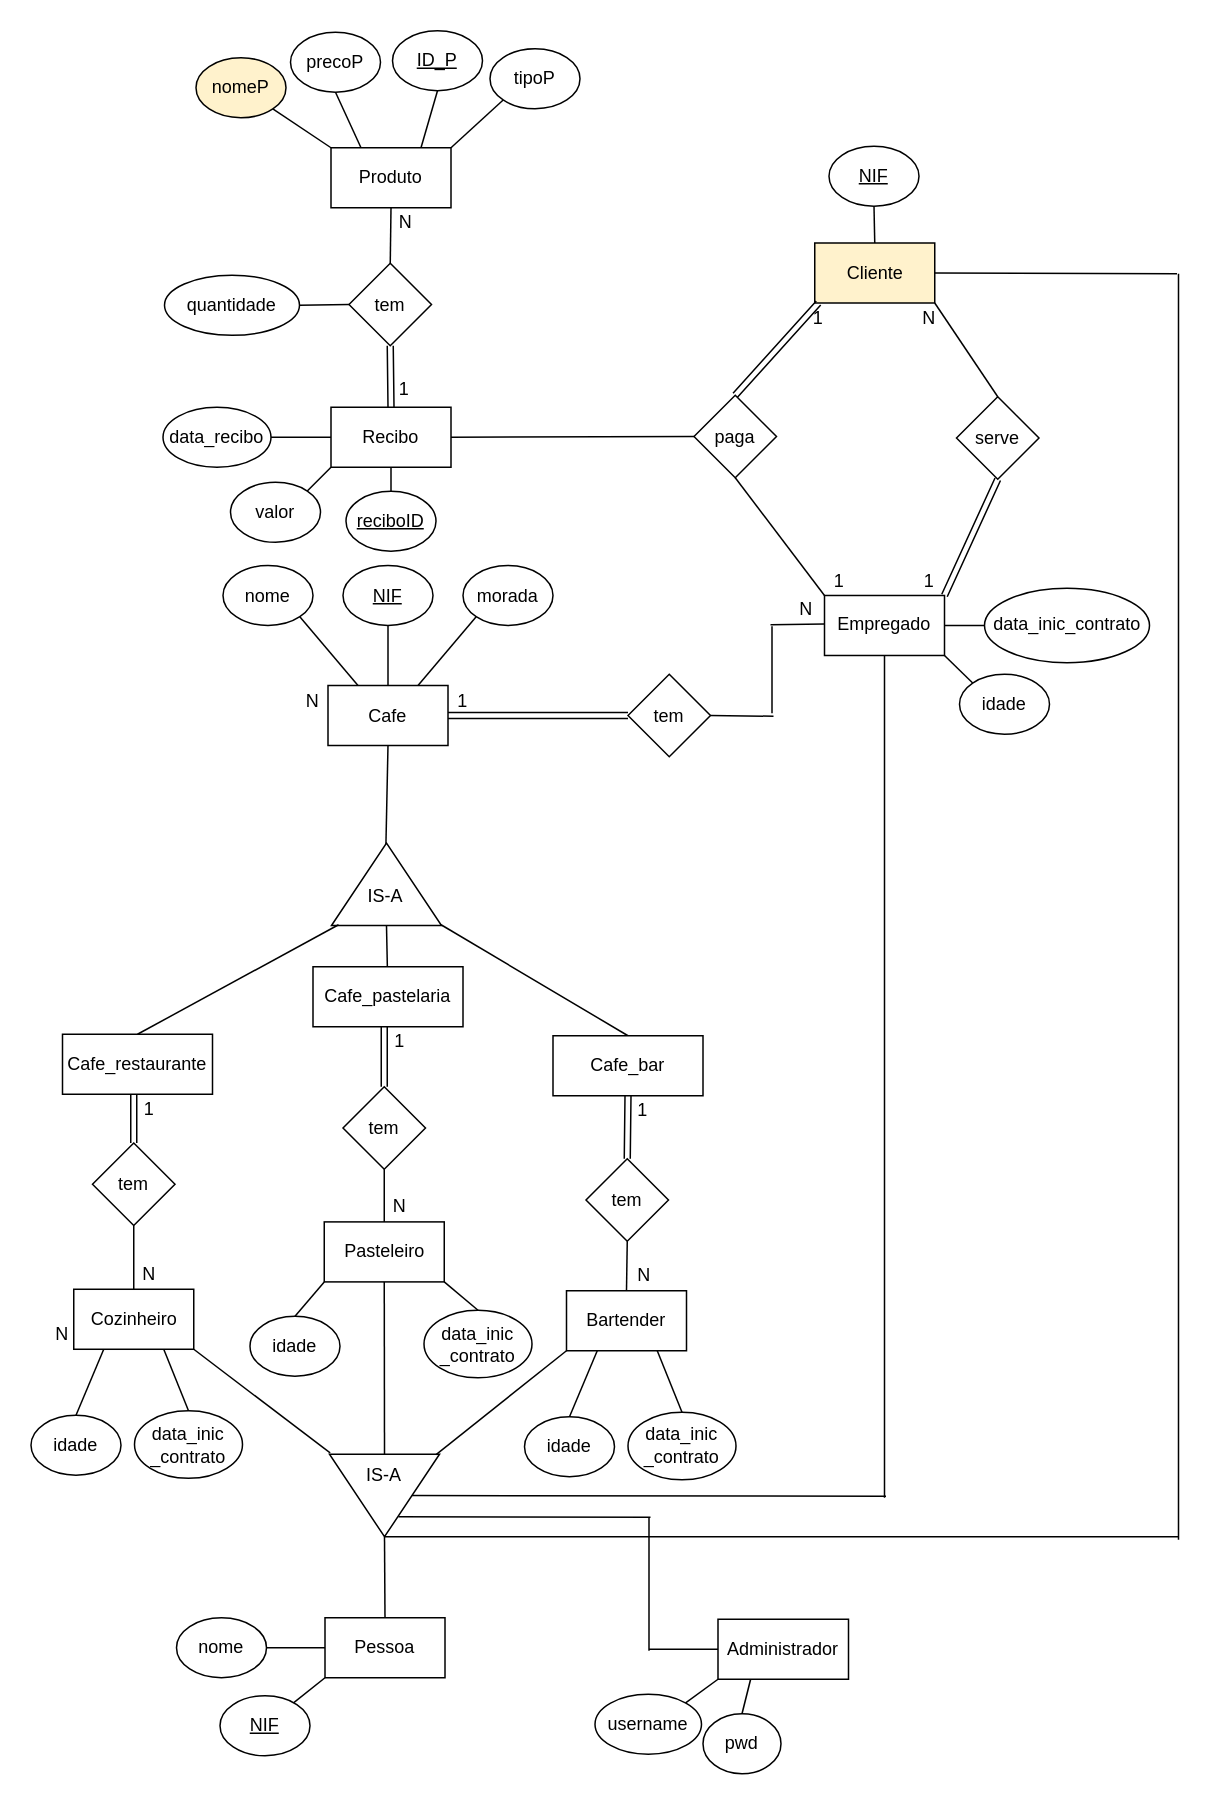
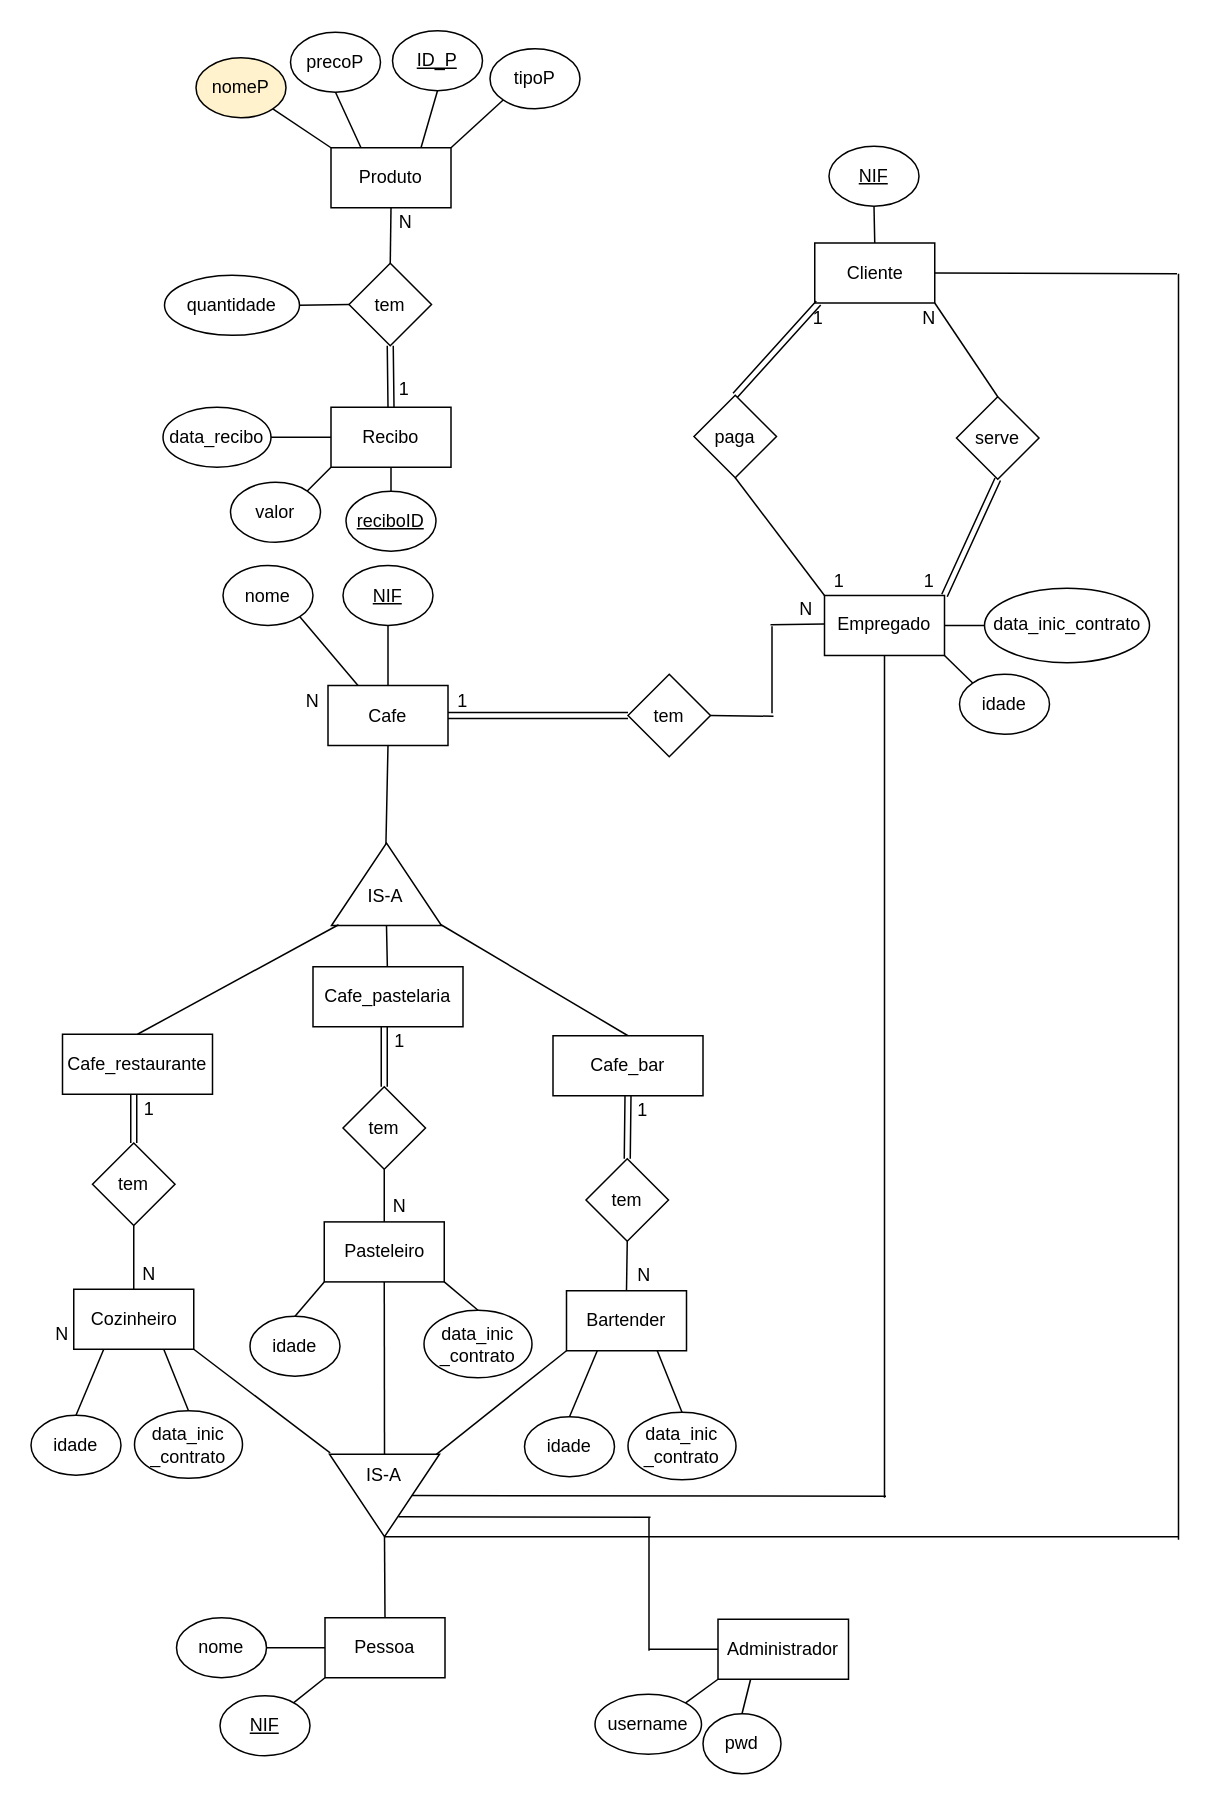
- <mxCell id="24" value="Cliente" style="rounded=0;whiteSpace=wrap;html=1;fillColor=#fff2cc;" parent="1" vertex="1"><mxGeometry x="542.5" y="161.5" width="80" height="40" as="geometry" /></mxCell>
+ <mxCell id="24" value="Cliente" style="rounded=0;whiteSpace=wrap;html=1;" parent="1" vertex="1"><mxGeometry x="542.5" y="161.5" width="80" height="40" as="geometry" /></mxCell>
- <mxCell id="84" value="" style="endArrow=none;html=1;entryX=0;entryY=0.5;entryDx=0;entryDy=0;exitX=1;exitY=0.5;exitDx=0;exitDy=0;" parent="1" source="83" target="21" edge="1"><mxGeometry width="50" height="50" relative="1" as="geometry"><mxPoint x="447" y="434" as="sourcePoint" /><mxPoint x="497" y="384" as="targetPoint" /></mxGeometry></mxCell>
- <mxCell id="8" value="morada" style="ellipse;whiteSpace=wrap;html=1;" parent="1" vertex="1"><mxGeometry x="308" y="376.5" width="60" height="40" as="geometry" /></mxCell>
- <mxCell id="9" value="" style="endArrow=none;html=1;entryX=0.75;entryY=0;entryDx=0;entryDy=0;exitX=0;exitY=1;exitDx=0;exitDy=0;" parent="1" source="8" target="2" edge="1"><mxGeometry width="50" height="50" relative="1" as="geometry"><mxPoint x="305.5" y="306.5" as="sourcePoint" /><mxPoint x="258" y="404" as="targetPoint" /></mxGeometry></mxCell>
